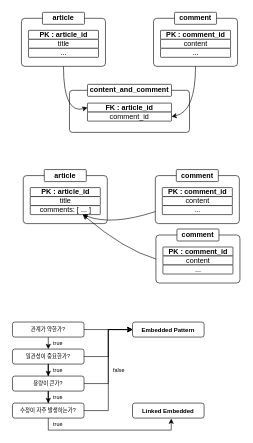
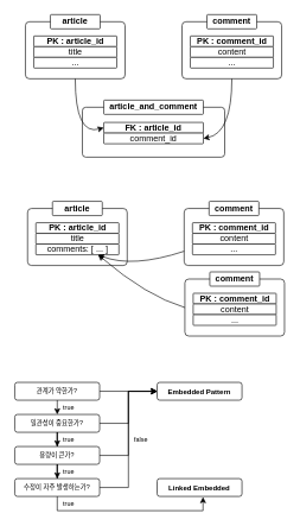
- <mxCell id="4" value="content_and_comment" style="rounded=1;whiteSpace=wrap;html=1;arcSize=7;fontStyle=1" parent="1" vertex="1"><mxGeometry x="145" y="140" width="140" height="20" as="geometry" /></mxCell>
+ <mxCell id="4" value="article_and_comment" style="rounded=1;whiteSpace=wrap;html=1;arcSize=7;fontStyle=1" parent="1" vertex="1"><mxGeometry x="145" y="140" width="140" height="20" as="geometry" /></mxCell>
